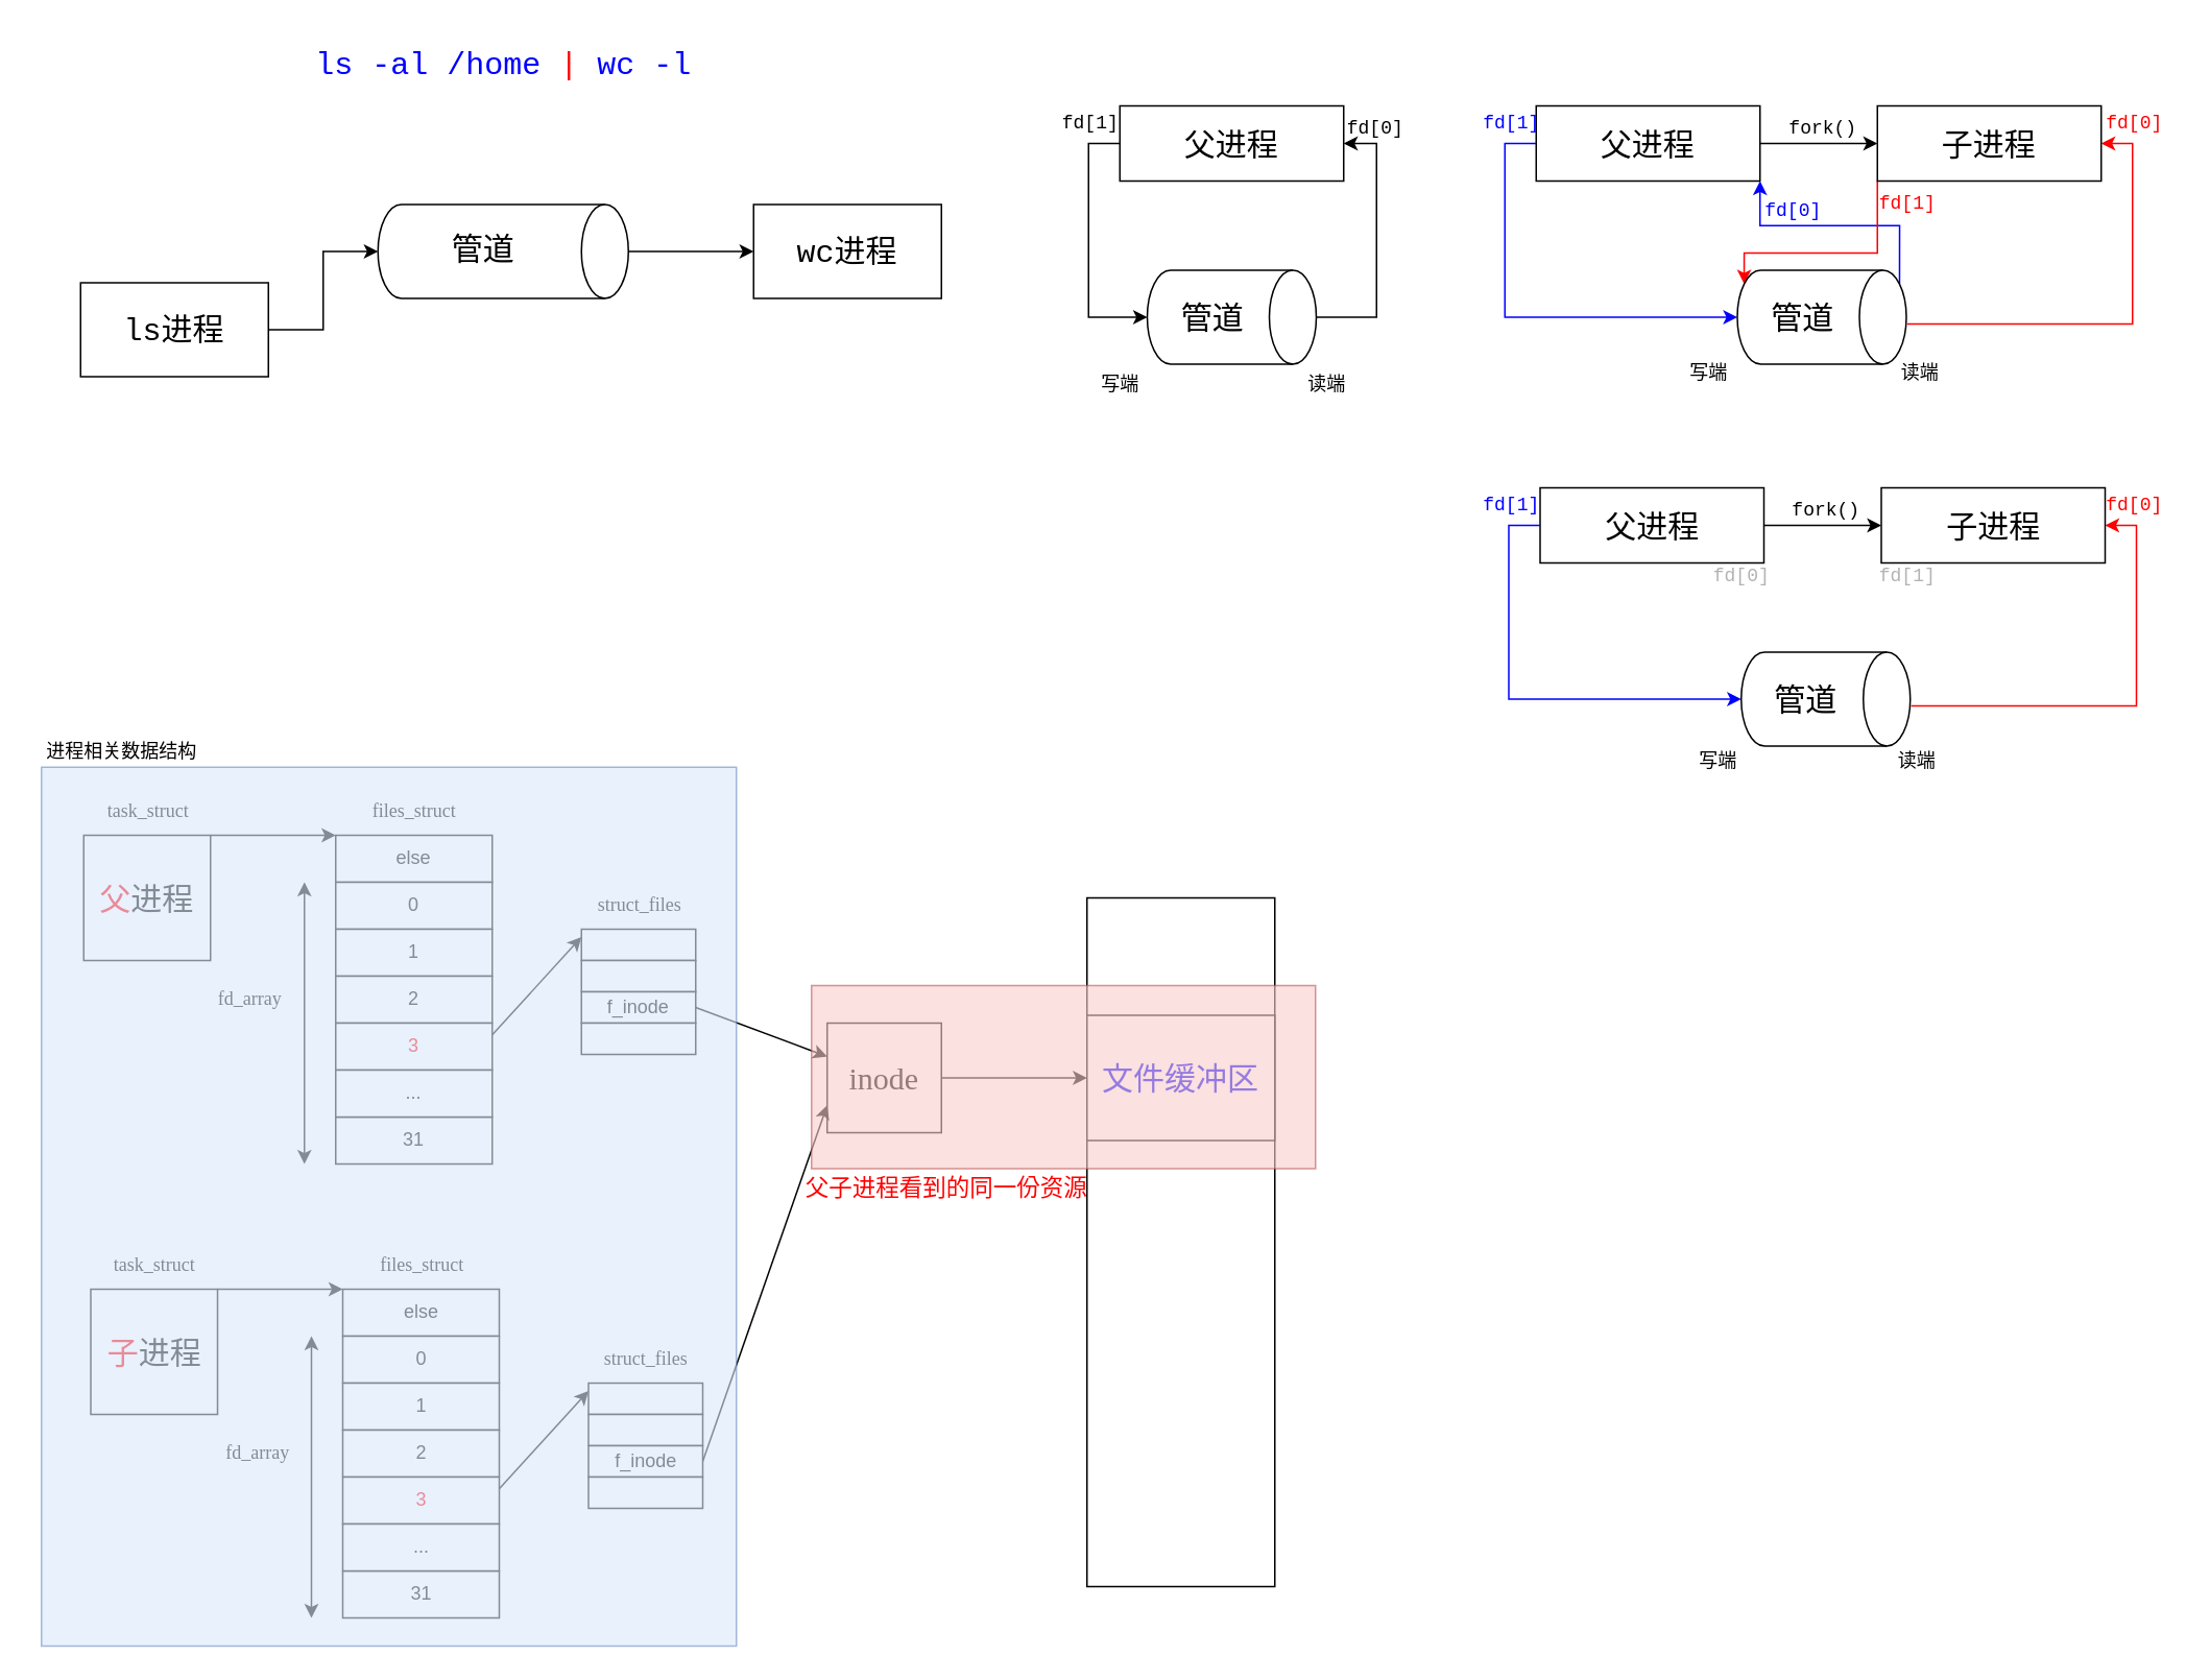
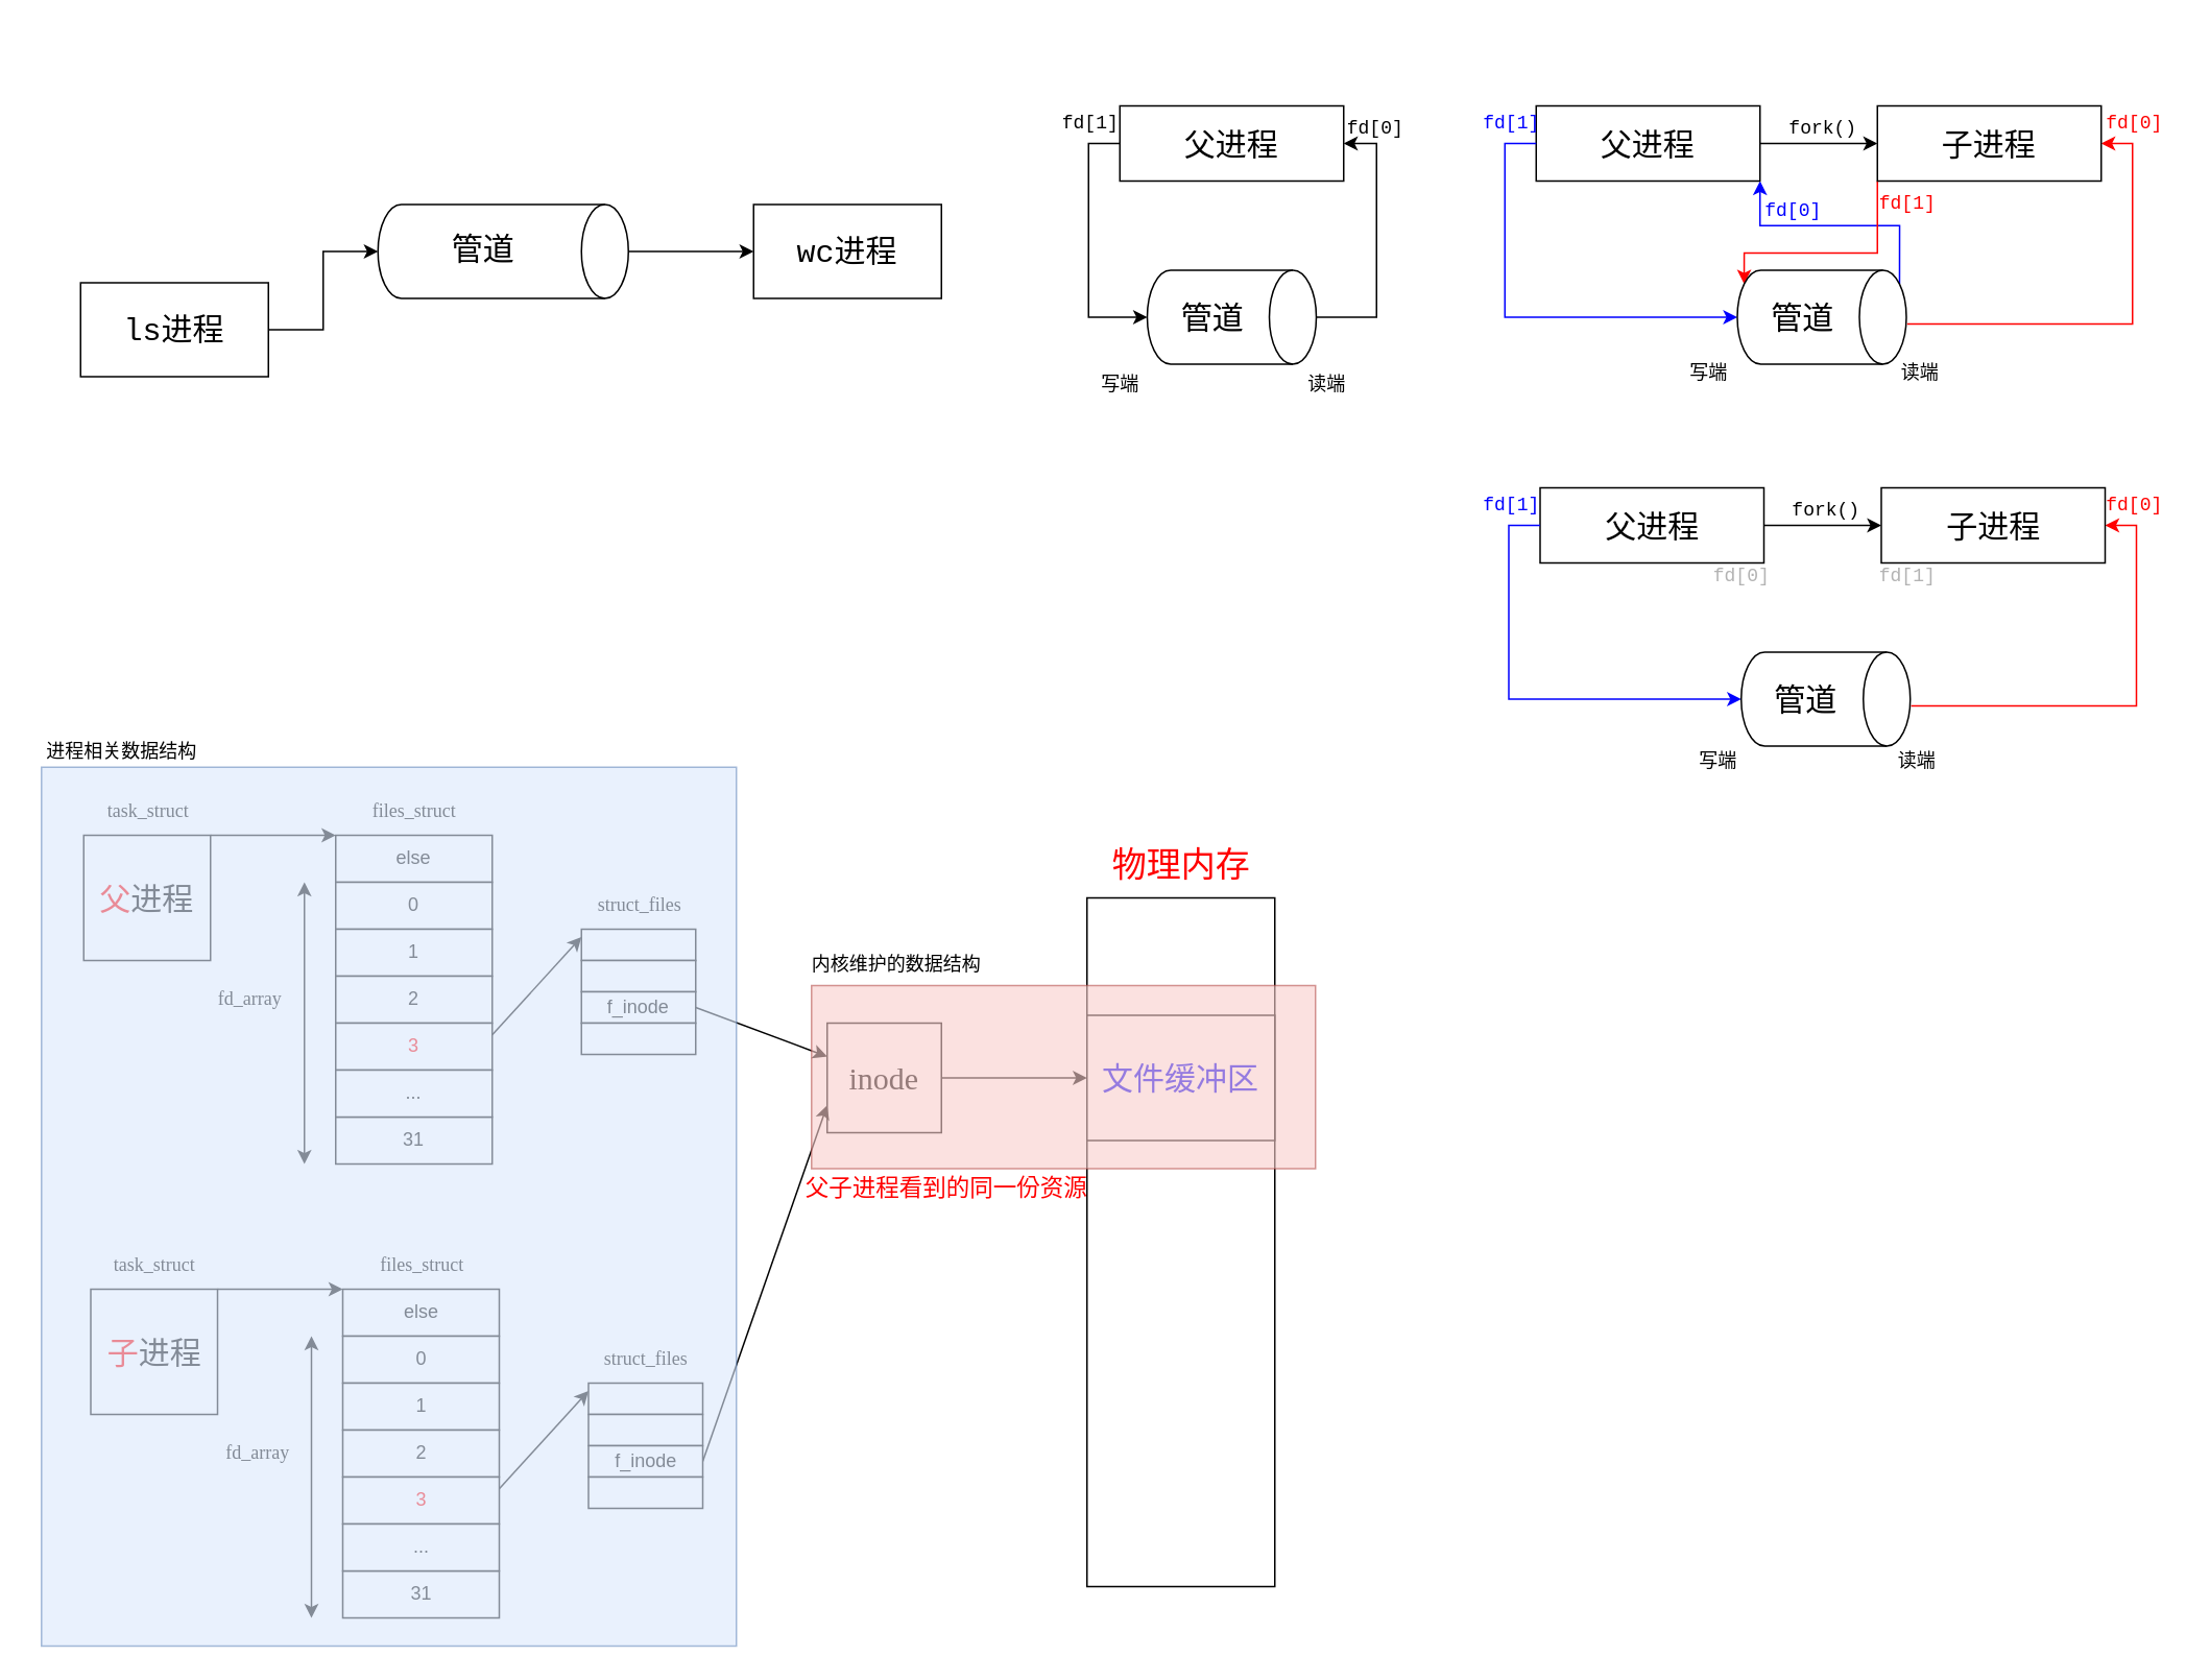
- <mxCell id="7" value="&lt;font style=&quot;border-color: var(--border-color); font-size: 20px;&quot;&gt;&lt;font color=&quot;#0000ff&quot; face=&quot;Courier New&quot;&gt;ls -al /home &lt;/font&gt;&lt;font color=&quot;#ff0000&quot; face=&quot;Courier New&quot;&gt;|&lt;/font&gt;&lt;font color=&quot;#0000ff&quot; face=&quot;Courier New&quot;&gt; wc -l&lt;/font&gt;&lt;br&gt;&lt;/font&gt;" style="text;html=1;align=center;verticalAlign=middle;resizable=0;points=[];autosize=1;strokeColor=none;fillColor=none;" vertex="1" parent="1"><mxGeometry x="191" y="20" width="260" height="40" as="geometry" /></mxCell>
+ <mxCell id="51" value="&lt;font color=&quot;#ff0000&quot; style=&quot;font-size: 22px;&quot;&gt;物理内存&lt;/font&gt;" style="text;html=1;align=center;verticalAlign=middle;resizable=0;points=[];autosize=1;strokeColor=none;fillColor=none;" vertex="1" parent="1"><mxGeometry x="699" y="533" width="110" height="40" as="geometry" /></mxCell>
+ <mxCell id="57" value="内核维护的数据结构" style="text;html=1;align=center;verticalAlign=middle;resizable=0;points=[];autosize=1;strokeColor=none;fillColor=none;" vertex="1" parent="1"><mxGeometry x="509" y="603" width="126" height="26" as="geometry" /></mxCell>
